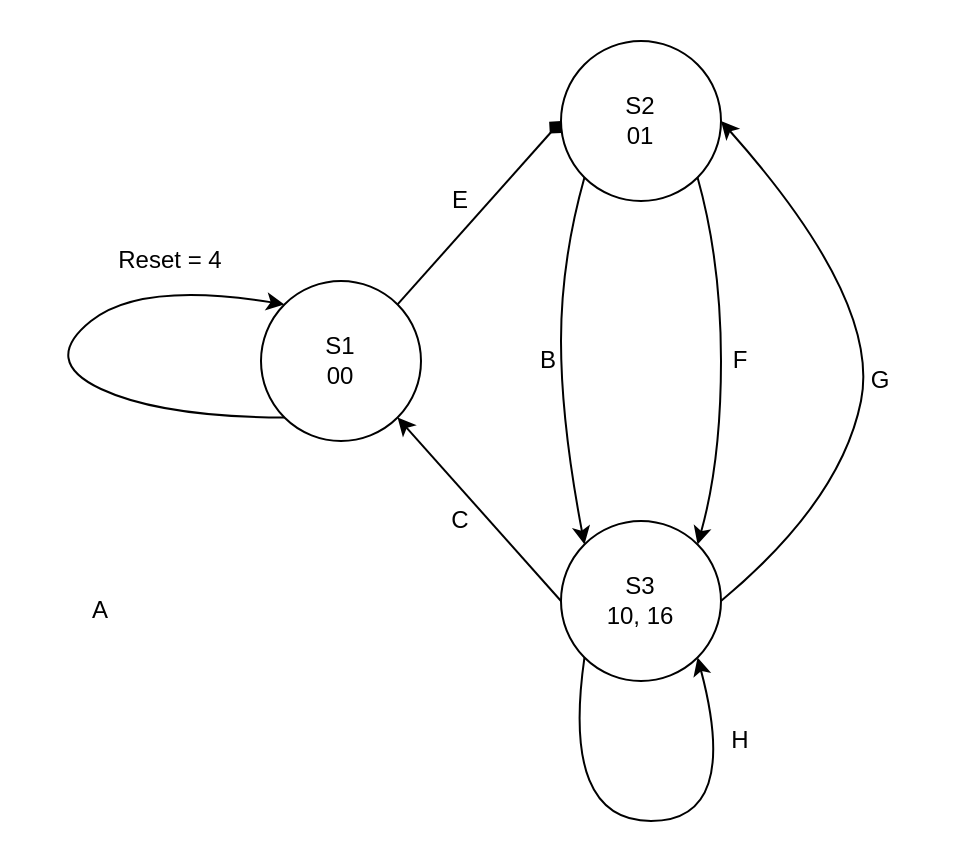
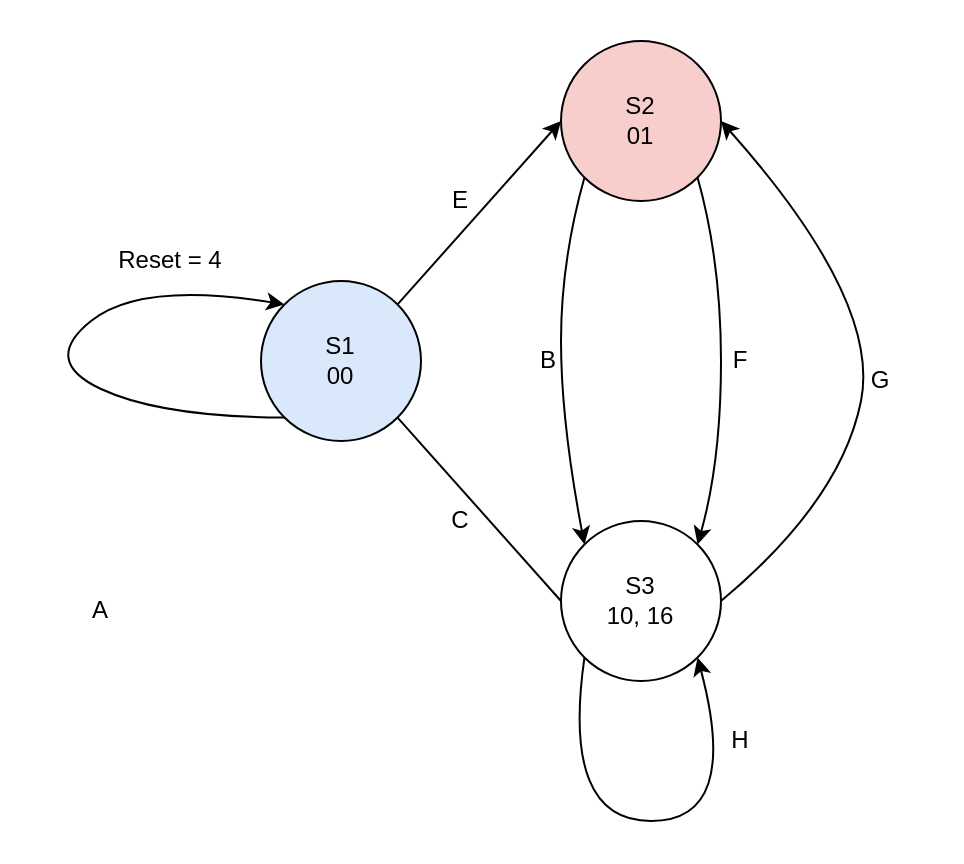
- <mxCell id="3" value="S2&lt;br&gt;01" style="ellipse;whiteSpace=wrap;html=1;aspect=fixed;" vertex="1" parent="1"><mxGeometry x="280" y="20" width="80" height="80" as="geometry" /></mxCell>
+ <mxCell id="3" value="S2&lt;br&gt;01" style="ellipse;whiteSpace=wrap;html=1;aspect=fixed;fillColor=#f8cecc;" vertex="1" parent="1"><mxGeometry x="280" y="20" width="80" height="80" as="geometry" /></mxCell>
- <mxCell id="5" value="" style="endArrow=diamond;html=1;exitX=1;exitY=0;exitDx=0;exitDy=0;entryX=0;entryY=0.5;entryDx=0;entryDy=0;" edge="1" parent="1" source="2" target="3"><mxGeometry width="50" height="50" relative="1" as="geometry"><mxPoint x="90" y="90" as="sourcePoint" /><mxPoint x="140" y="40" as="targetPoint" /></mxGeometry></mxCell>
+ <mxCell id="5" value="" style="endArrow=classic;html=1;exitX=1;exitY=0;exitDx=0;exitDy=0;entryX=0;entryY=0.5;entryDx=0;entryDy=0;" edge="1" parent="1" source="2" target="3"><mxGeometry width="50" height="50" relative="1" as="geometry"><mxPoint x="90" y="90" as="sourcePoint" /><mxPoint x="140" y="40" as="targetPoint" /></mxGeometry></mxCell>
- <mxCell id="2" value="S1&lt;br&gt;00" style="ellipse;whiteSpace=wrap;html=1;aspect=fixed;" vertex="1" parent="1"><mxGeometry x="130" y="140" width="80" height="80" as="geometry" /></mxCell>
+ <mxCell id="2" value="S1&lt;br&gt;00" style="ellipse;whiteSpace=wrap;html=1;aspect=fixed;fillColor=#dae8fc;" vertex="1" parent="1"><mxGeometry x="130" y="140" width="80" height="80" as="geometry" /></mxCell>
- <mxCell id="6" value="" style="endArrow=classic;html=1;exitX=0;exitY=0.5;exitDx=0;exitDy=0;entryX=1;entryY=1;entryDx=0;entryDy=0;" edge="1" parent="1" source="4" target="2"><mxGeometry width="50" height="50" relative="1" as="geometry"><mxPoint x="180" y="310" as="sourcePoint" /><mxPoint x="230" y="260" as="targetPoint" /></mxGeometry></mxCell>
+ <mxCell id="6" value="" style="endArrow=none;html=1;exitX=0;exitY=0.5;exitDx=0;exitDy=0;entryX=1;entryY=1;entryDx=0;entryDy=0;" edge="1" parent="1" source="4" target="2"><mxGeometry width="50" height="50" relative="1" as="geometry"><mxPoint x="180" y="310" as="sourcePoint" /><mxPoint x="230" y="260" as="targetPoint" /></mxGeometry></mxCell>
